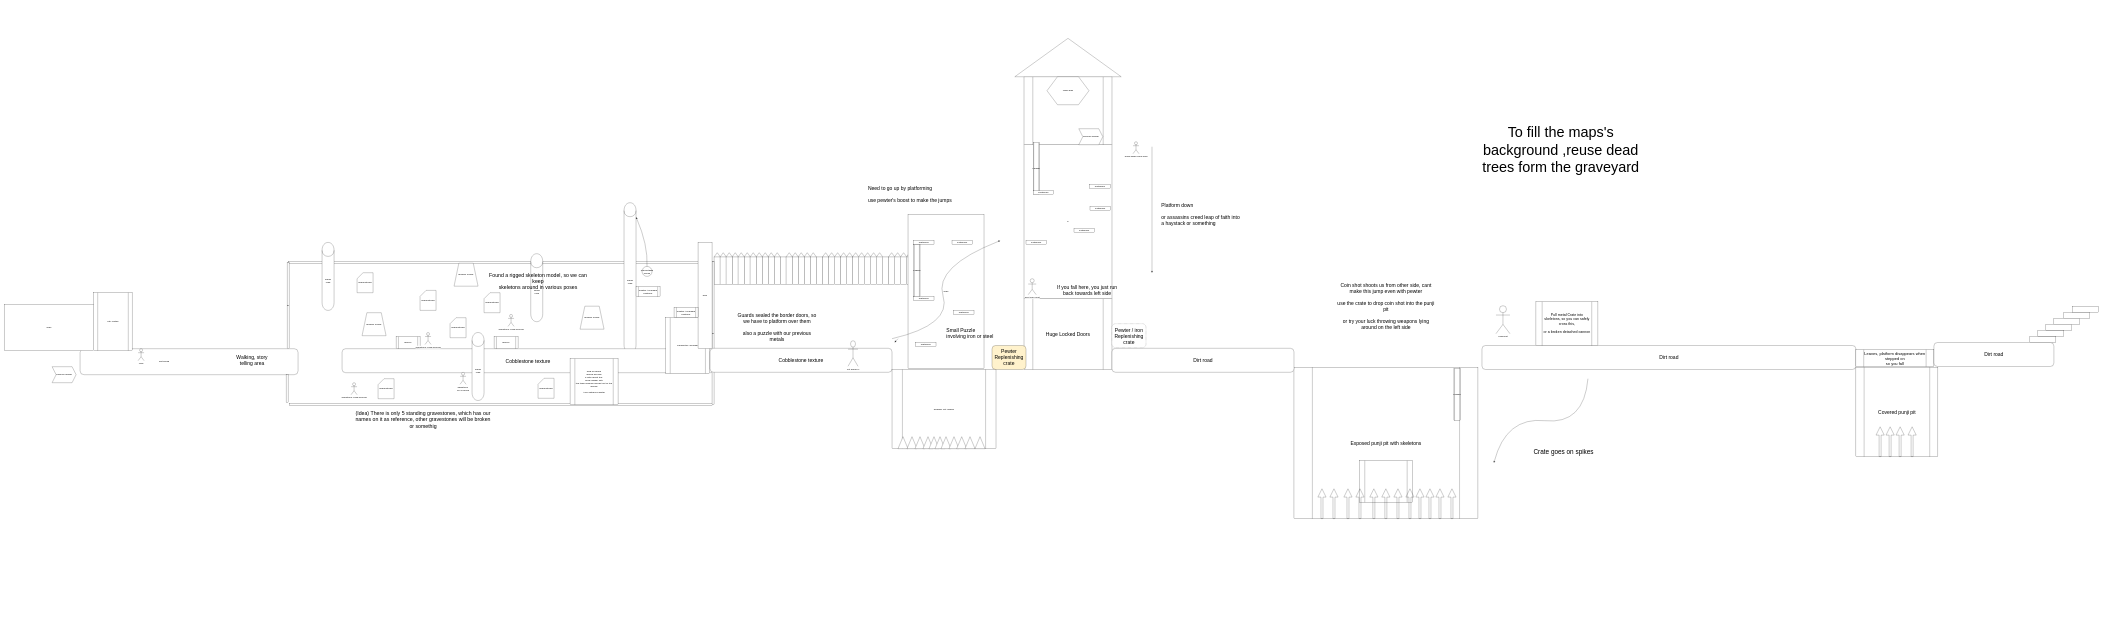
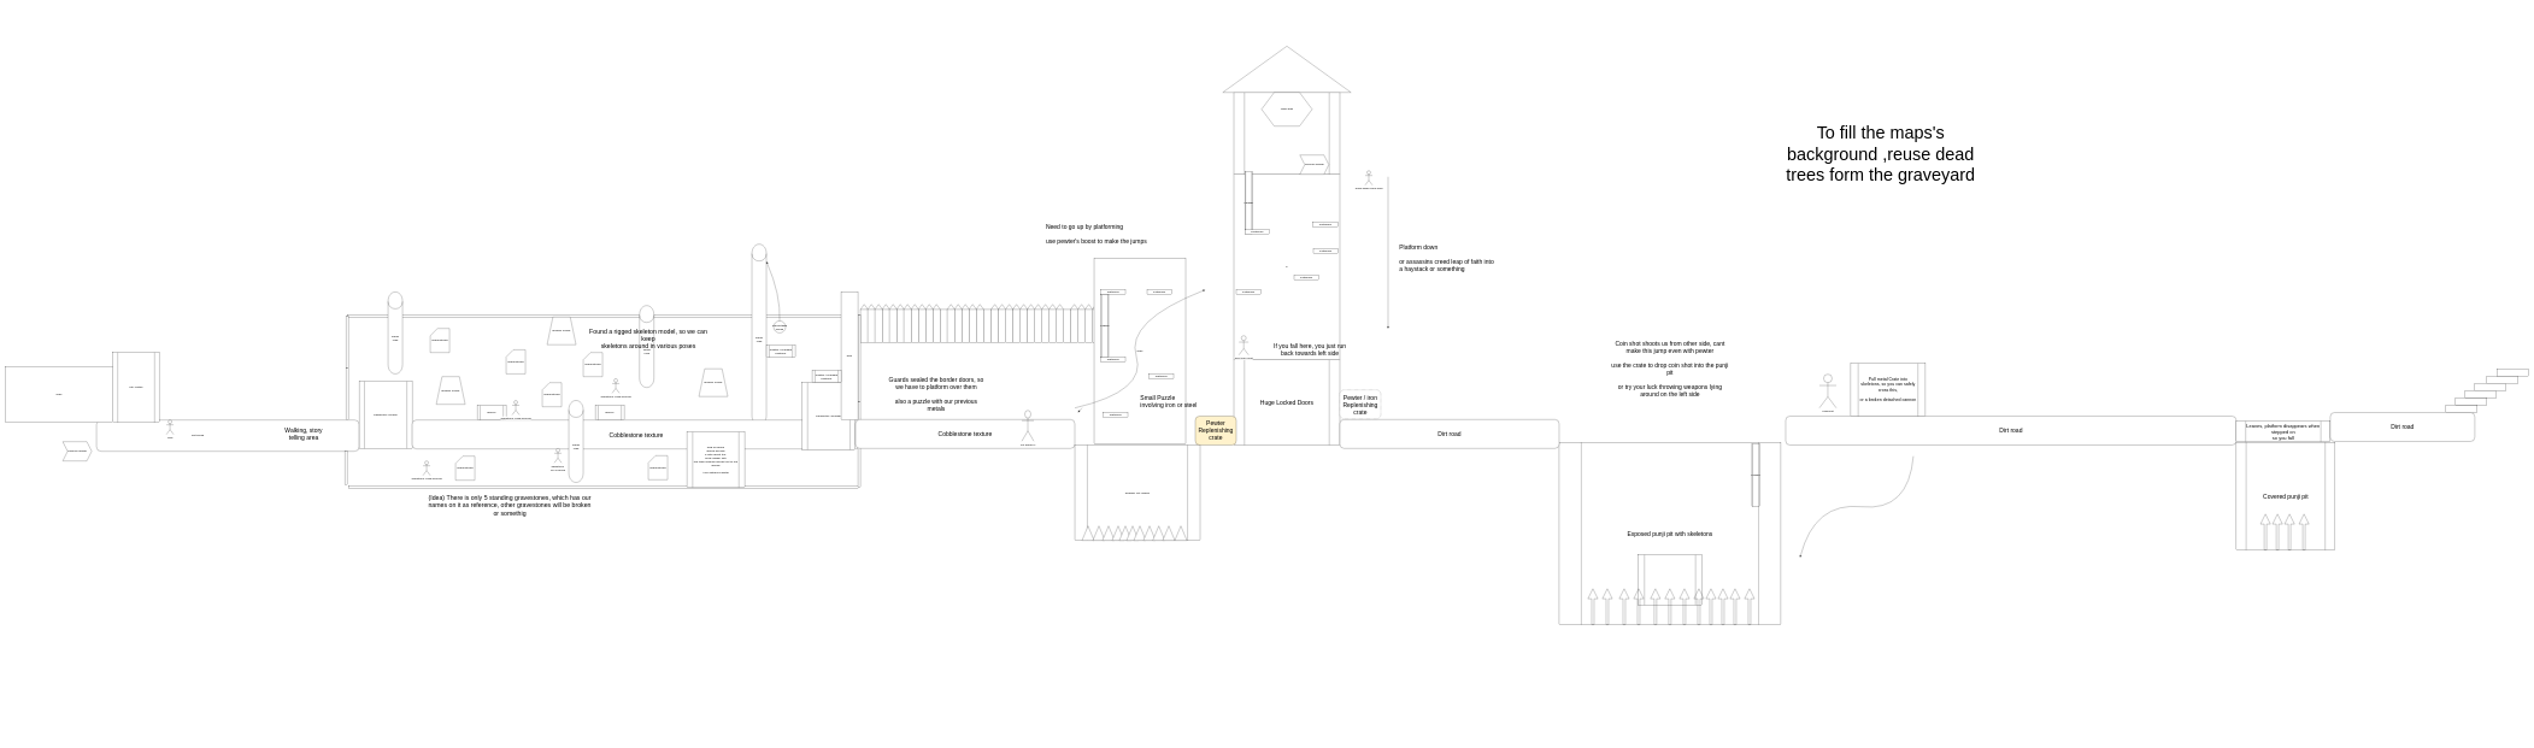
- <mxCell id="207" value="&lt;font style=&quot;font-size: 72px&quot;&gt;To fill the maps's background ,reuse dead trees form the graveyard&lt;/font&gt;" style="text;html=1;strokeColor=none;fillColor=none;align=center;verticalAlign=middle;whiteSpace=wrap;rounded=0;" vertex="1" parent="1"><mxGeometry x="7368" y="471" width="872" height="551" as="geometry" /></mxCell>
+ <mxCell id="207" value="&lt;font style=&quot;font-size: 72px&quot;&gt;To fill the maps's background ,reuse dead trees form the graveyard&lt;/font&gt;" style="text;html=1;strokeColor=none;fillColor=none;align=center;verticalAlign=middle;whiteSpace=wrap;rounded=0;" vertex="1" parent="1"><mxGeometry x="7368" y="361" width="872" height="551" as="geometry" /></mxCell>
- <mxCell id="200" value="Coinshot&lt;br&gt;" style="shape=umlActor;verticalLabelPosition=bottom;labelBackgroundColor=#ffffff;verticalAlign=top;html=1;outlineConnect=0;" vertex="1" parent="1"><mxGeometry x="7480" y="1527" width="70" height="140" as="geometry" /></mxCell>
+ <mxCell id="200" value="Coinshot&lt;br&gt;" style="shape=umlActor;verticalLabelPosition=bottom;labelBackgroundColor=#ffffff;verticalAlign=top;html=1;outlineConnect=0;" vertex="1" parent="1"><mxGeometry x="7550" y="1552" width="70" height="140" as="geometry" /></mxCell>
+ <mxCell id="16" value="Cementary arcway" style="shape=process;whiteSpace=wrap;html=1;backgroundOutline=1;" vertex="1" parent="1"><mxGeometry x="1490" y="1582" width="220" height="278" as="geometry" /></mxCell>
- <mxCell id="214" value="&lt;font style=&quot;font-size: 32px&quot;&gt;Crate goes on spikes&lt;/font&gt;" style="text;html=1;resizable=0;points=[];autosize=1;align=left;verticalAlign=top;spacingTop=-4;" vertex="1" parent="1"><mxGeometry x="7666" y="2237" width="320" height="20" as="geometry" /></mxCell>
